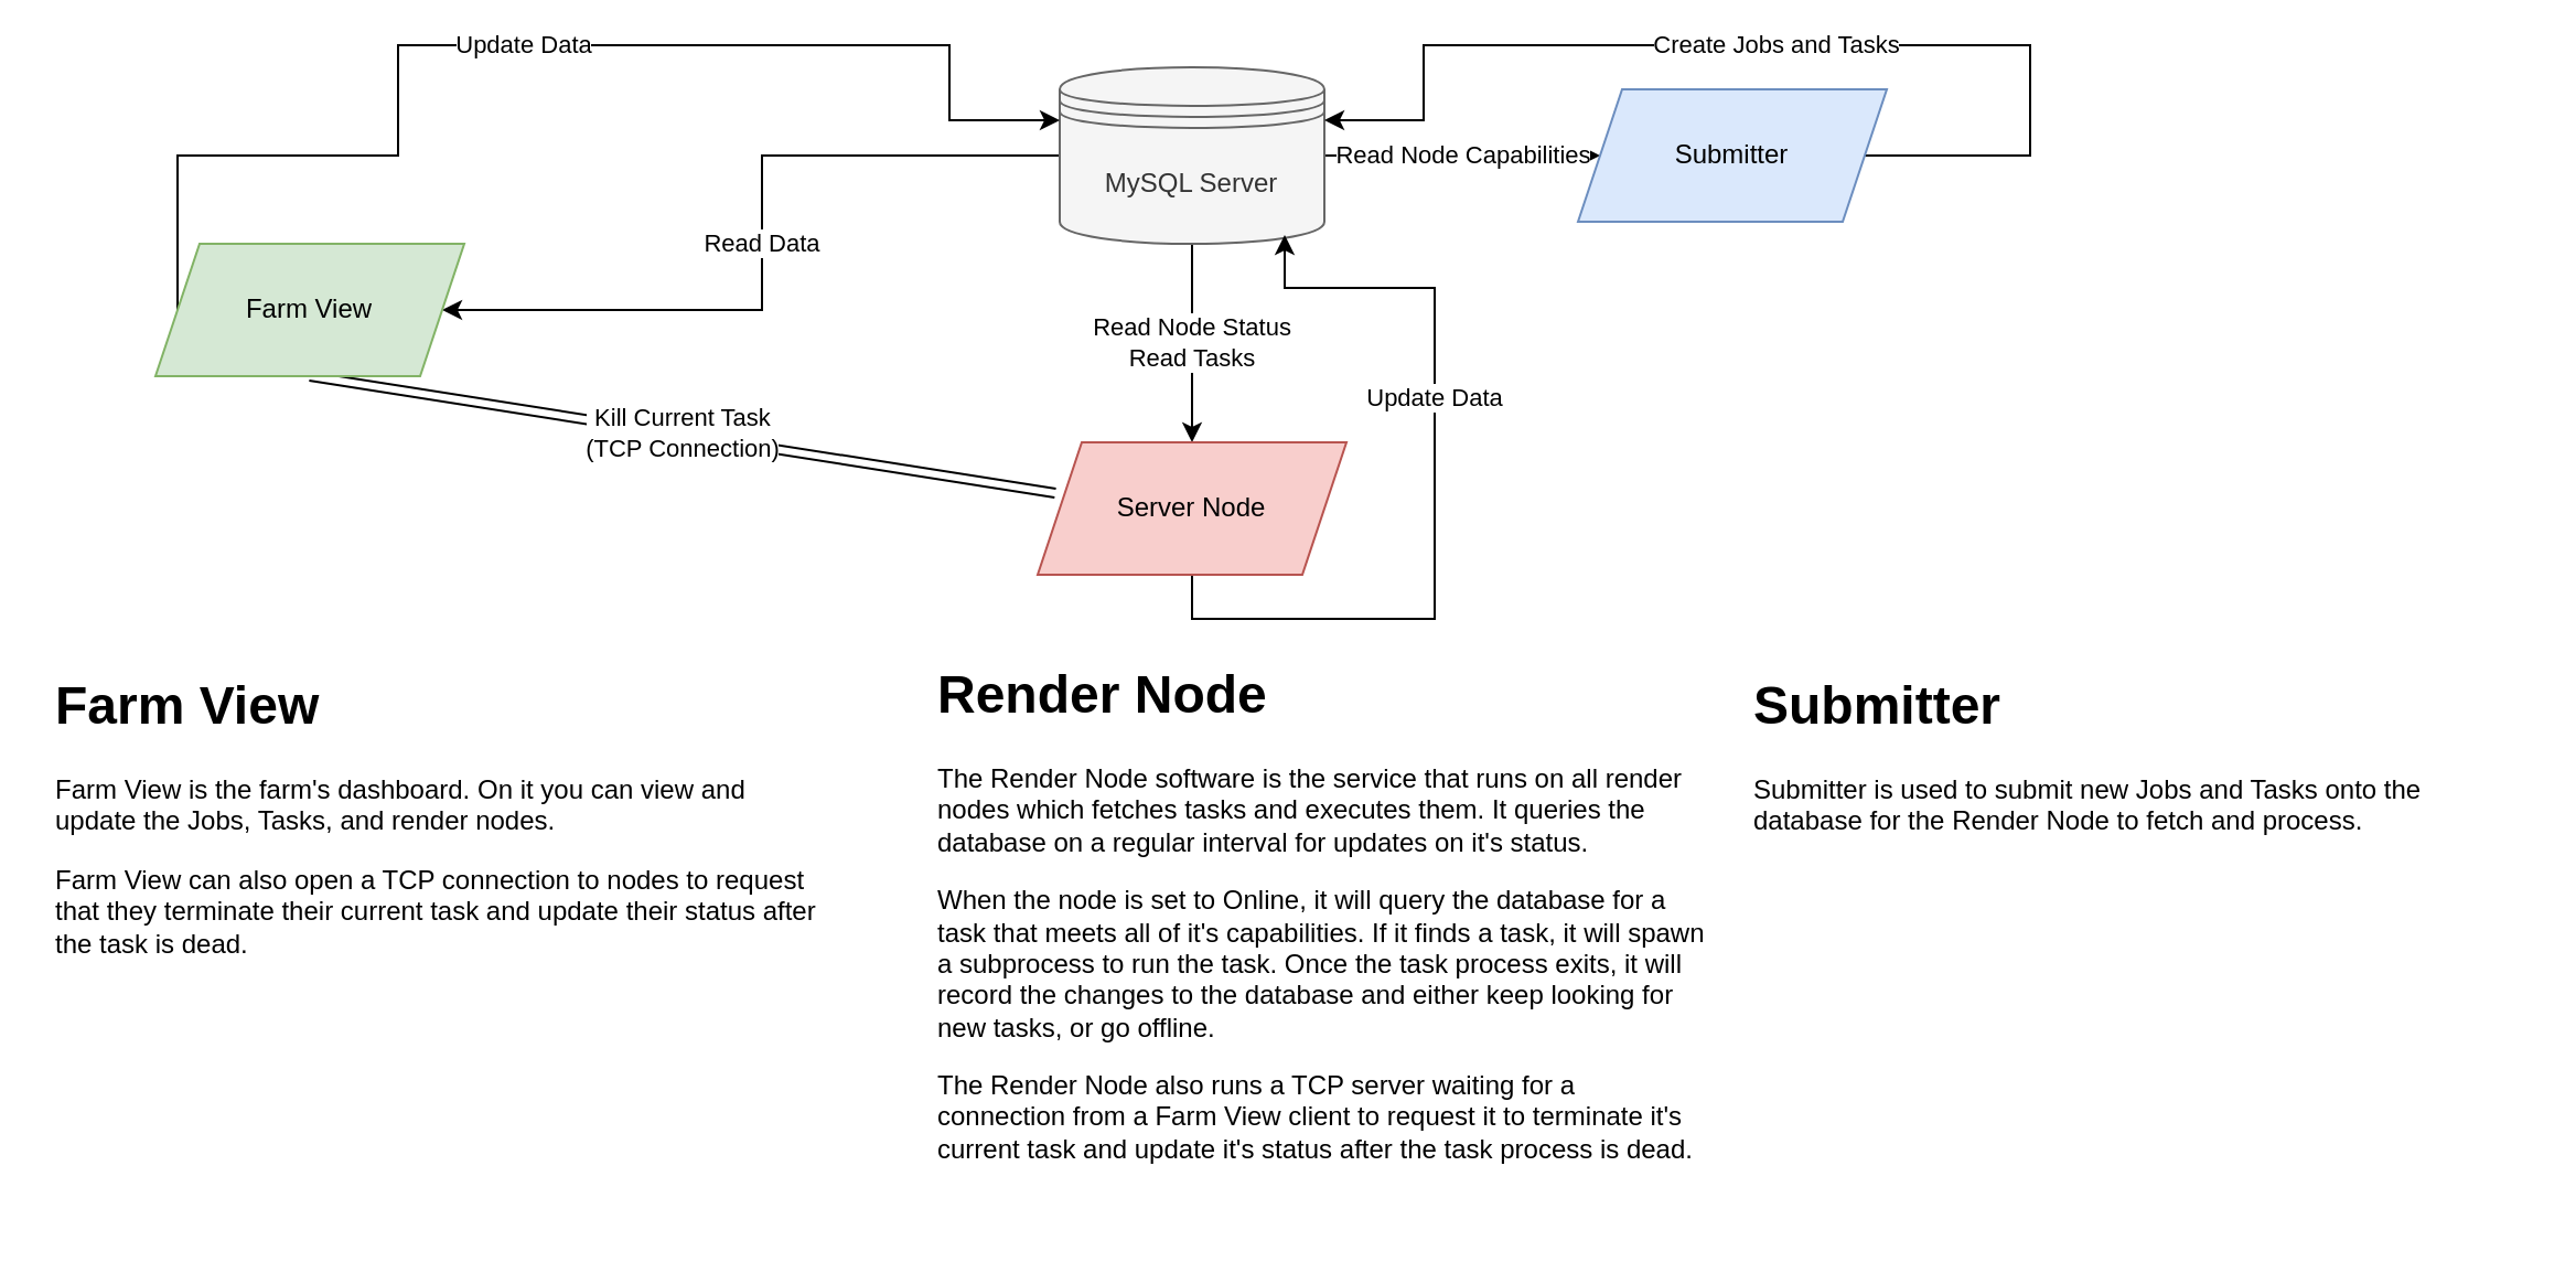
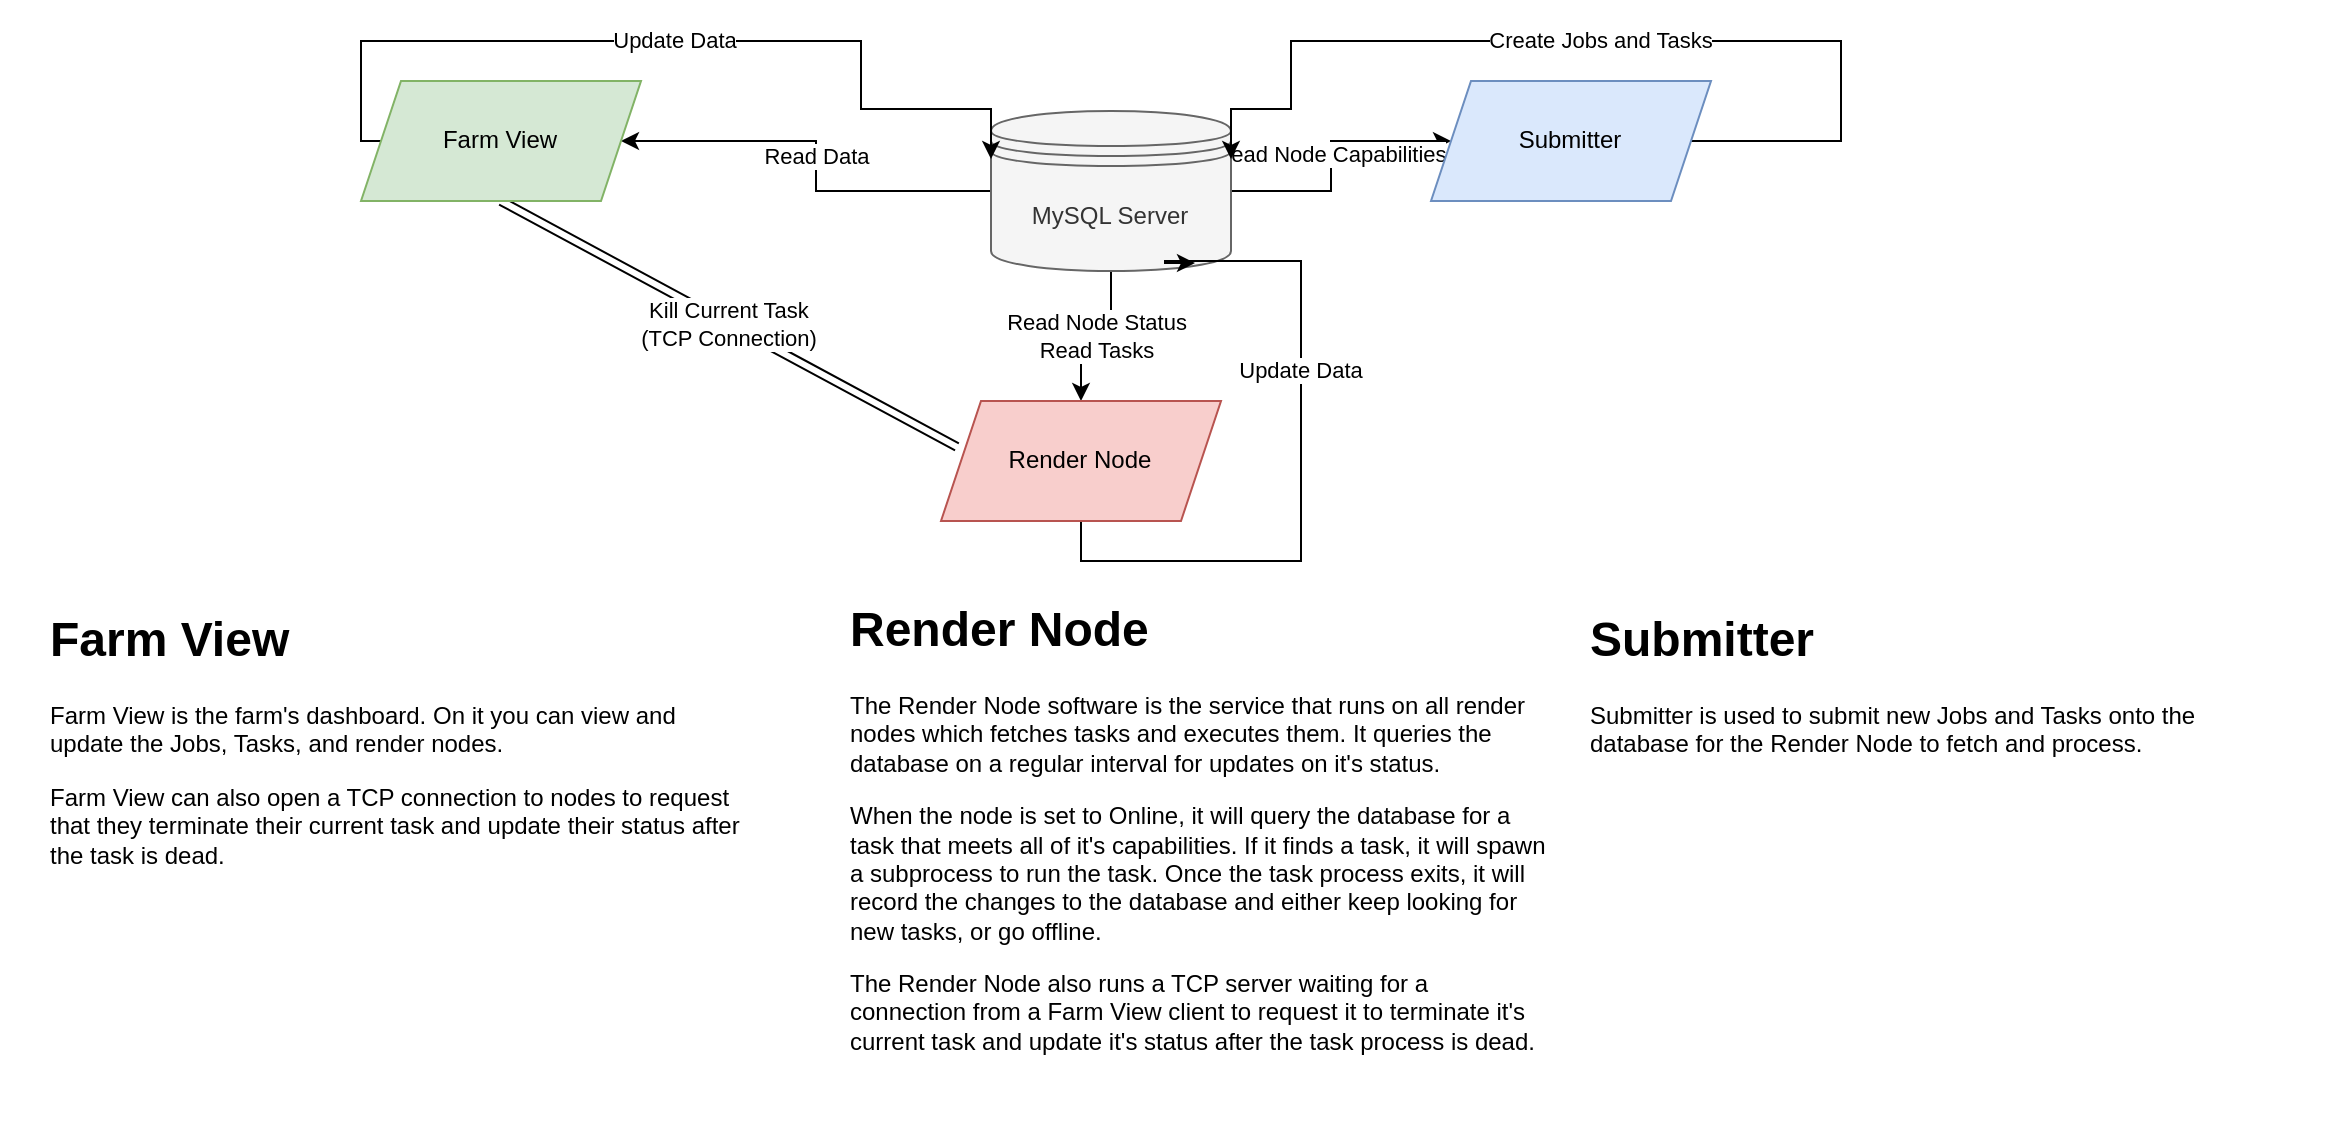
- <mxCell id="5" value="MySQL Server" style="shape=datastore;whiteSpace=wrap;html=1;fillColor=#f5f5f5;strokeColor=#666666;fontColor=#333333;" parent="1" vertex="1"><mxGeometry x="480" y="30" width="120" height="80" as="geometry" /></mxCell>
+ <mxCell id="5" value="MySQL Server" style="shape=datastore;whiteSpace=wrap;html=1;fillColor=#f5f5f5;strokeColor=#666666;fontColor=#333333;" parent="1" vertex="1"><mxGeometry x="495" y="55" width="120" height="80" as="geometry" /></mxCell>
- <mxCell id="8" value="Farm View" style="shape=parallelogram;perimeter=parallelogramPerimeter;whiteSpace=wrap;html=1;fixedSize=1;fillColor=#d5e8d4;strokeColor=#82b366;" parent="1" vertex="1"><mxGeometry x="70" y="110" width="140" height="60" as="geometry" /></mxCell>
+ <mxCell id="8" value="Farm View" style="shape=parallelogram;perimeter=parallelogramPerimeter;whiteSpace=wrap;html=1;fixedSize=1;fillColor=#d5e8d4;strokeColor=#82b366;" parent="1" vertex="1"><mxGeometry x="180" y="40" width="140" height="60" as="geometry" /></mxCell>
- <mxCell id="10" value="Server Node" style="shape=parallelogram;perimeter=parallelogramPerimeter;whiteSpace=wrap;html=1;fixedSize=1;fillColor=#f8cecc;strokeColor=#b85450;" parent="1" vertex="1"><mxGeometry x="470" y="200" width="140" height="60" as="geometry" /></mxCell>
+ <mxCell id="10" value="Render Node" style="shape=parallelogram;perimeter=parallelogramPerimeter;whiteSpace=wrap;html=1;fixedSize=1;fillColor=#f8cecc;strokeColor=#b85450;" parent="1" vertex="1"><mxGeometry x="470" y="200" width="140" height="60" as="geometry" /></mxCell>
